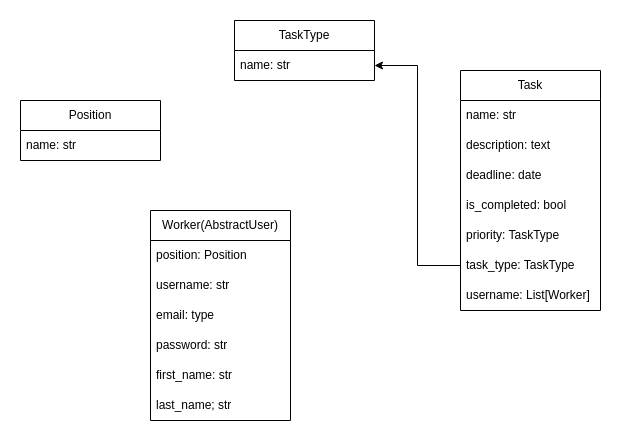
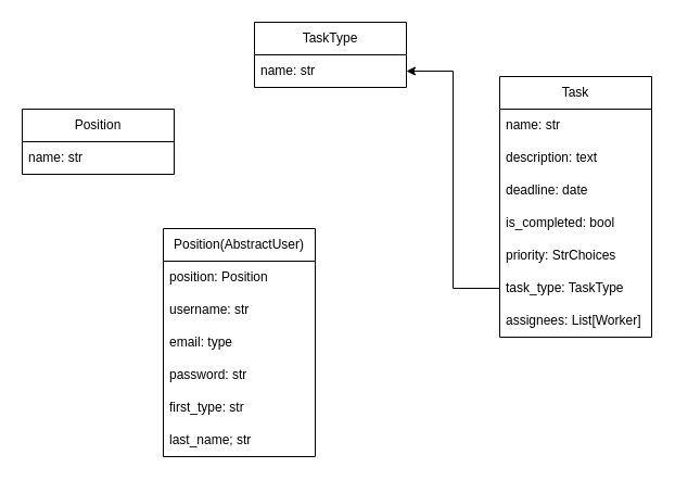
- <mxCell id="10" value="Worker(AbstractUser)" style="swimlane;fontStyle=0;childLayout=stackLayout;horizontal=1;startSize=30;horizontalStack=0;resizeParent=1;resizeParentMax=0;resizeLast=0;collapsible=1;marginBottom=0;whiteSpace=wrap;html=1;" vertex="1" parent="1"><mxGeometry x="150" y="210" width="140" height="210" as="geometry" /></mxCell>
+ <mxCell id="10" value="Position(AbstractUser)" style="swimlane;fontStyle=0;childLayout=stackLayout;horizontal=1;startSize=30;horizontalStack=0;resizeParent=1;resizeParentMax=0;resizeLast=0;collapsible=1;marginBottom=0;whiteSpace=wrap;html=1;" vertex="1" parent="1"><mxGeometry x="150" y="210" width="140" height="210" as="geometry" /></mxCell>
- <mxCell id="7" value="priority: TaskType" style="text;strokeColor=none;fillColor=none;align=left;verticalAlign=middle;spacingLeft=4;spacingRight=4;overflow=hidden;points=[[0,0.5],[1,0.5]];portConstraint=eastwest;rotatable=0;whiteSpace=wrap;html=1;" vertex="1" parent="2"><mxGeometry y="150" width="140" height="30" as="geometry" /></mxCell>
+ <mxCell id="7" value="priority: StrChoices" style="text;strokeColor=none;fillColor=none;align=left;verticalAlign=middle;spacingLeft=4;spacingRight=4;overflow=hidden;points=[[0,0.5],[1,0.5]];portConstraint=eastwest;rotatable=0;whiteSpace=wrap;html=1;" vertex="1" parent="2"><mxGeometry y="150" width="140" height="30" as="geometry" /></mxCell>
- <mxCell id="9" value="username: List[Worker]" style="text;strokeColor=none;fillColor=none;align=left;verticalAlign=middle;spacingLeft=4;spacingRight=4;overflow=hidden;points=[[0,0.5],[1,0.5]];portConstraint=eastwest;rotatable=0;whiteSpace=wrap;html=1;" vertex="1" parent="2"><mxGeometry y="210" width="140" height="30" as="geometry" /></mxCell>
+ <mxCell id="9" value="assignees: List[Worker]" style="text;strokeColor=none;fillColor=none;align=left;verticalAlign=middle;spacingLeft=4;spacingRight=4;overflow=hidden;points=[[0,0.5],[1,0.5]];portConstraint=eastwest;rotatable=0;whiteSpace=wrap;html=1;" vertex="1" parent="2"><mxGeometry y="210" width="140" height="30" as="geometry" /></mxCell>
- <mxCell id="15" value="first_name: str" style="text;strokeColor=none;fillColor=none;align=left;verticalAlign=middle;spacingLeft=4;spacingRight=4;overflow=hidden;points=[[0,0.5],[1,0.5]];portConstraint=eastwest;rotatable=0;whiteSpace=wrap;html=1;" vertex="1" parent="10"><mxGeometry y="150" width="140" height="30" as="geometry" /></mxCell>
+ <mxCell id="15" value="first_type: str" style="text;strokeColor=none;fillColor=none;align=left;verticalAlign=middle;spacingLeft=4;spacingRight=4;overflow=hidden;points=[[0,0.5],[1,0.5]];portConstraint=eastwest;rotatable=0;whiteSpace=wrap;html=1;" vertex="1" parent="10"><mxGeometry y="150" width="140" height="30" as="geometry" /></mxCell>
